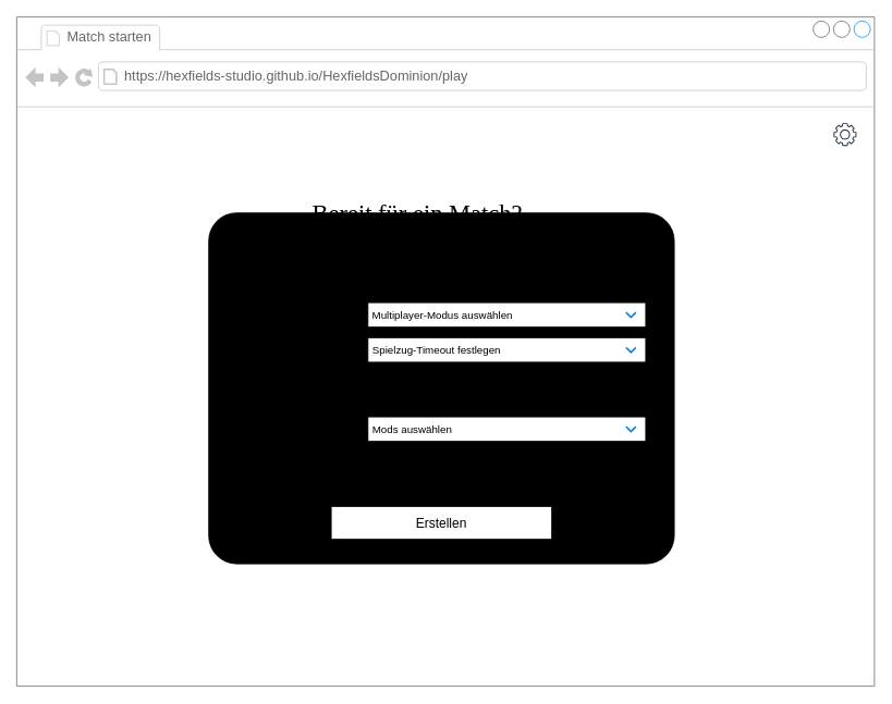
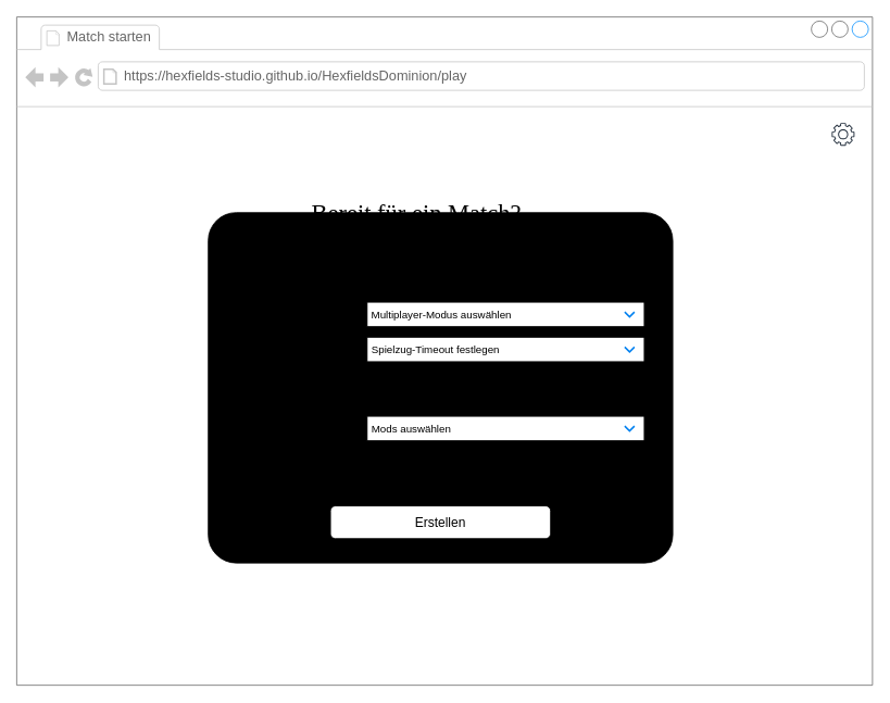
- <mxCell id="11" value="&lt;font style=&quot;font-size: 16px;&quot;&gt;Erstellen&lt;/font&gt;" style="whiteSpace=wrap;html=1;rounded=0;" parent="2" vertex="1"><mxGeometry x="385" y="600" width="270" height="40" as="geometry" /></mxCell>
+ <mxCell id="11" value="&lt;font style=&quot;font-size: 16px;&quot;&gt;Erstellen&lt;/font&gt;" style="rounded=1;whiteSpace=wrap;html=1;" parent="2" vertex="1"><mxGeometry x="385" y="600" width="270" height="40" as="geometry" /></mxCell>
